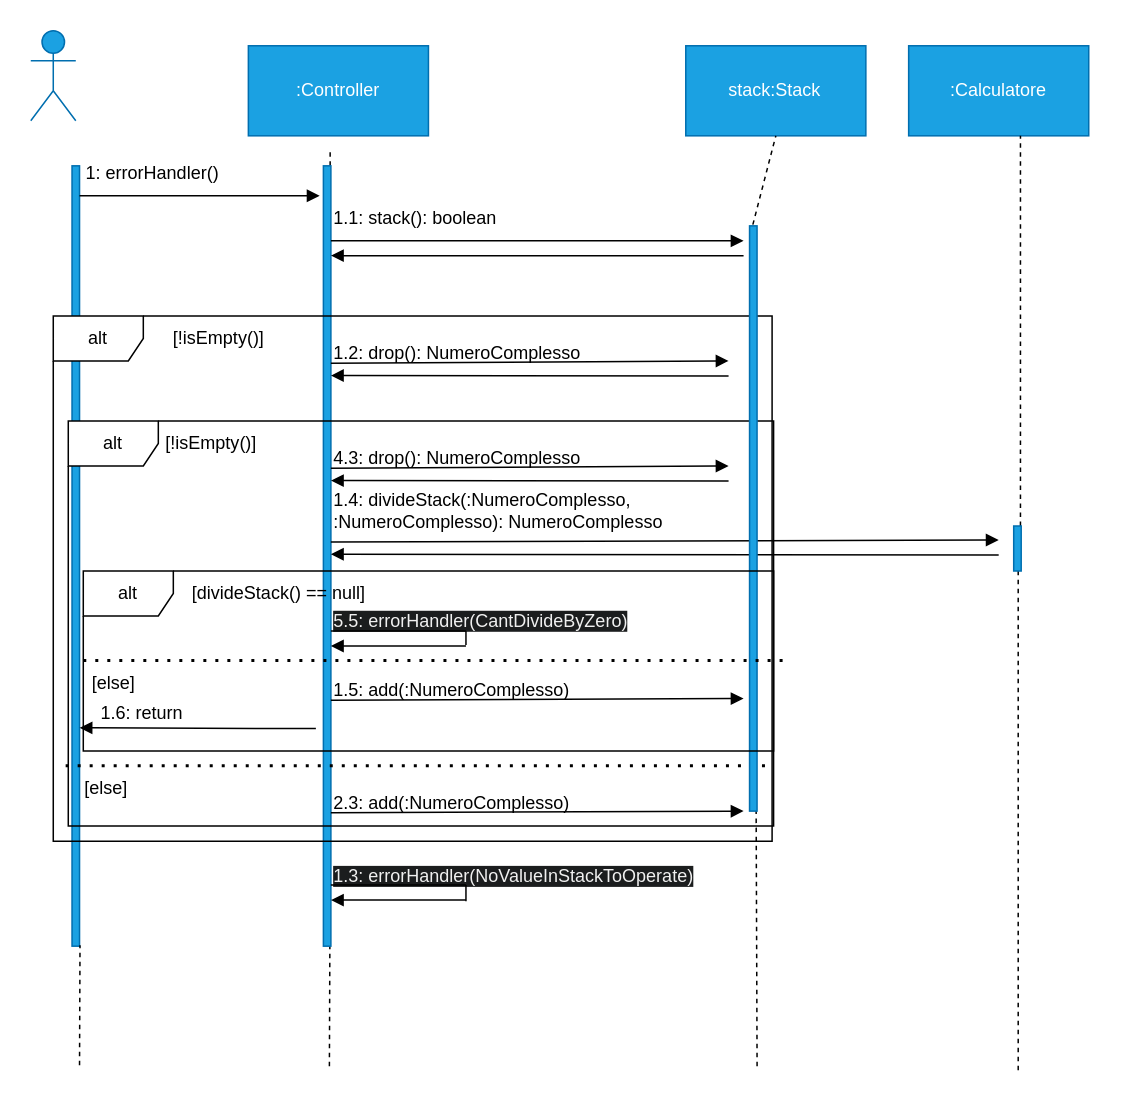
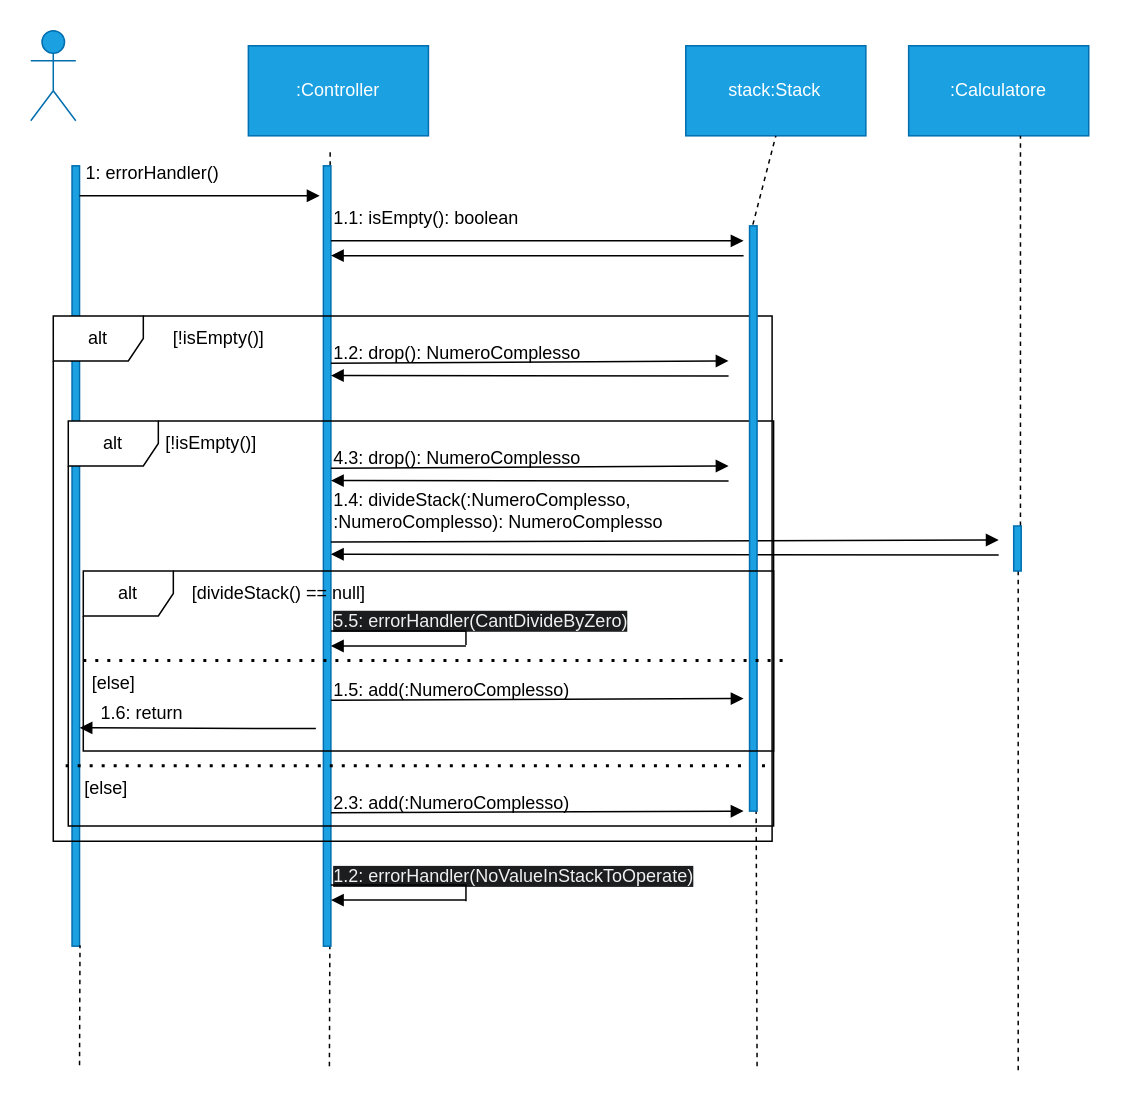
- <mxCell id="13" value="1.1: stack(): boolean" style="text;html=1;strokeColor=none;fillColor=none;align=left;verticalAlign=middle;whiteSpace=wrap;rounded=0;" parent="1" vertex="1"><mxGeometry x="220" y="130" width="200" height="30" as="geometry" /></mxCell>
+ <mxCell id="13" value="1.1: isEmpty(): boolean" style="text;html=1;strokeColor=none;fillColor=none;align=left;verticalAlign=middle;whiteSpace=wrap;rounded=0;" parent="1" vertex="1"><mxGeometry x="220" y="130" width="200" height="30" as="geometry" /></mxCell>
- <mxCell id="42" value="&lt;span style=&quot;color: rgb(240, 240, 240); font-family: Helvetica; font-size: 12px; font-style: normal; font-variant-ligatures: normal; font-variant-caps: normal; font-weight: 400; letter-spacing: normal; orphans: 2; text-align: left; text-indent: 0px; text-transform: none; widows: 2; word-spacing: 0px; -webkit-text-stroke-width: 0px; background-color: rgb(27, 29, 30); text-decoration-thickness: initial; text-decoration-style: initial; text-decoration-color: initial; float: none; display: inline !important;&quot;&gt;1.3: errorHandler(NoValueInStackToOperate)&lt;/span&gt;" style="text;whiteSpace=wrap;html=1;" parent="1" vertex="1"><mxGeometry x="220" y="570" width="245" height="20" as="geometry" /></mxCell>
+ <mxCell id="42" value="&lt;span style=&quot;color: rgb(240, 240, 240); font-family: Helvetica; font-size: 12px; font-style: normal; font-variant-ligatures: normal; font-variant-caps: normal; font-weight: 400; letter-spacing: normal; orphans: 2; text-align: left; text-indent: 0px; text-transform: none; widows: 2; word-spacing: 0px; -webkit-text-stroke-width: 0px; background-color: rgb(27, 29, 30); text-decoration-thickness: initial; text-decoration-style: initial; text-decoration-color: initial; float: none; display: inline !important;&quot;&gt;1.2: errorHandler(NoValueInStackToOperate)&lt;/span&gt;" style="text;whiteSpace=wrap;html=1;" parent="1" vertex="1"><mxGeometry x="220" y="570" width="245" height="20" as="geometry" /></mxCell>
